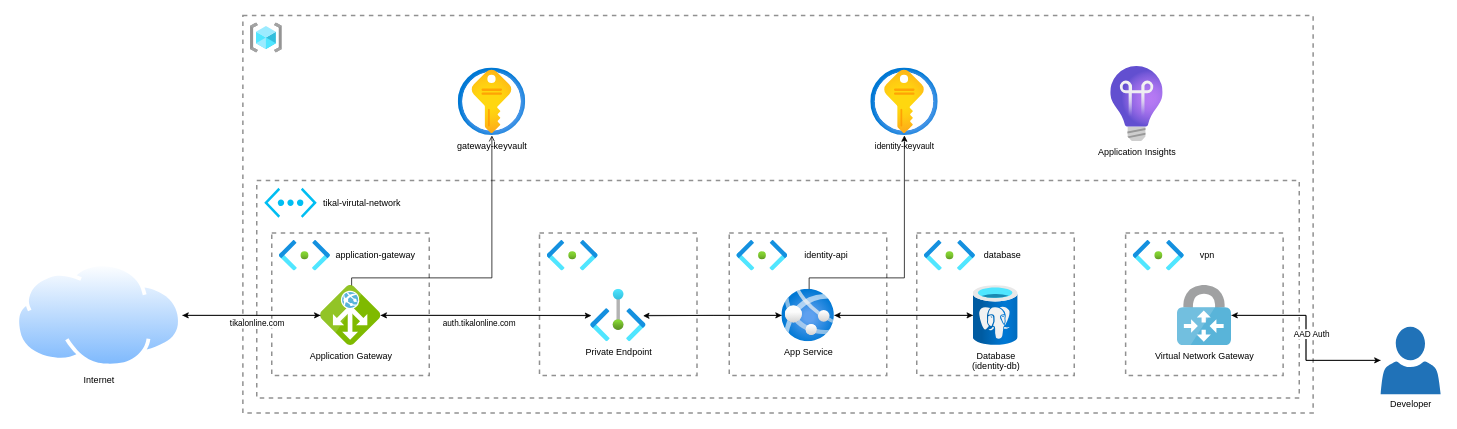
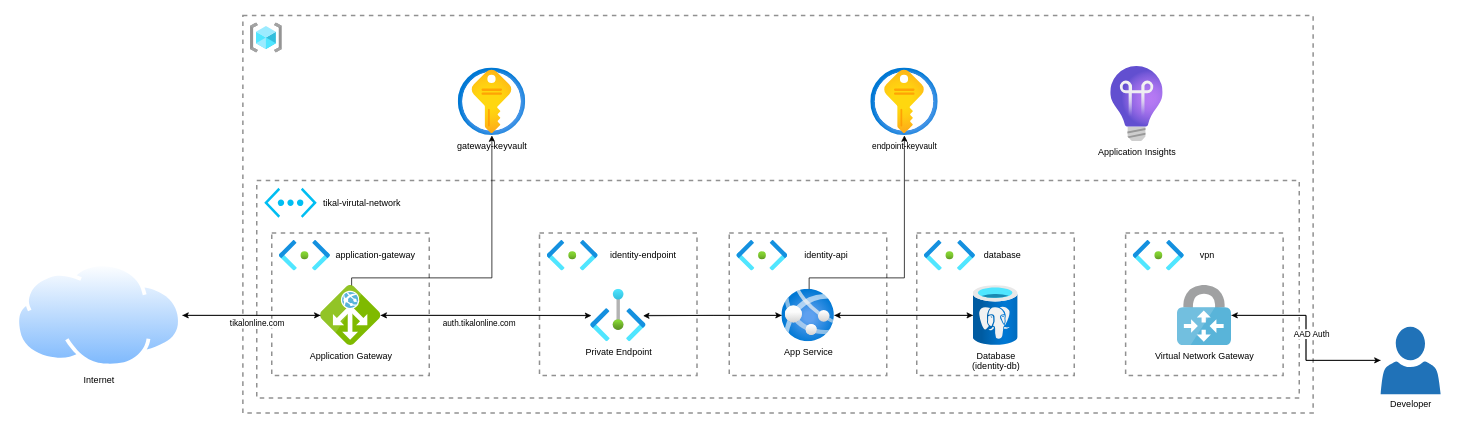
- <mxCell id="35" style="edgeStyle=orthogonalEdgeStyle;rounded=0;orthogonalLoop=1;jettySize=auto;html=1;jumpStyle=none;curved=0;endArrow=open;" edge="1" parent="2" source="8" target="34"><mxGeometry relative="1" as="geometry"><Array as="points"><mxPoint x="145" y="350" /><mxPoint x="332" y="350" /></Array></mxGeometry></mxCell>
+ <mxCell id="35" style="edgeStyle=orthogonalEdgeStyle;rounded=0;orthogonalLoop=1;jettySize=auto;html=1;jumpStyle=none;curved=0;" edge="1" parent="2" source="8" target="34"><mxGeometry relative="1" as="geometry"><Array as="points"><mxPoint x="145" y="350" /><mxPoint x="332" y="350" /></Array></mxGeometry></mxCell>
- <mxCell id="36" value="&lt;font style=&quot;font-size: 11px;&quot;&gt;identity-keyvault&lt;/font&gt;" style="image;aspect=fixed;html=1;points=[];align=center;fontSize=12;image=img/lib/azure2/security/Key_Vaults.svg;" vertex="1" parent="2"><mxGeometry x="837" y="70" width="90" height="90" as="geometry" /></mxCell>
+ <mxCell id="36" value="&lt;font style=&quot;font-size: 11px;&quot;&gt;endpoint-keyvault&lt;/font&gt;" style="image;aspect=fixed;html=1;points=[];align=center;fontSize=12;image=img/lib/azure2/security/Key_Vaults.svg;" vertex="1" parent="2"><mxGeometry x="837" y="70" width="90" height="90" as="geometry" /></mxCell>
+ <mxCell id="12" value="identity-endpoint" style="text;html=1;align=center;verticalAlign=middle;whiteSpace=wrap;rounded=0;" vertex="1" parent="10"><mxGeometry x="78" y="15.36" width="120" height="30" as="geometry" /></mxCell>
